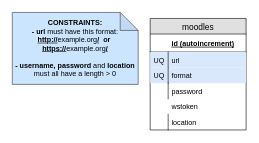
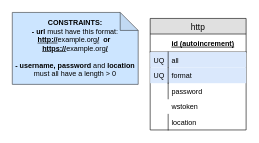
- <mxCell id="2" value="moodles" style="swimlane;fontStyle=0;childLayout=stackLayout;horizontal=1;startSize=26;fillColor=#e0e0e0;horizontalStack=0;resizeParent=1;resizeParentMax=0;resizeLast=0;collapsible=1;marginBottom=0;swimlaneFillColor=#ffffff;align=center;fontSize=14;" parent="1" vertex="1"><mxGeometry x="250" y="30" width="160" height="186" as="geometry" /></mxCell>
+ <mxCell id="2" value="http" style="swimlane;fontStyle=0;childLayout=stackLayout;horizontal=1;startSize=26;fillColor=#e0e0e0;horizontalStack=0;resizeParent=1;resizeParentMax=0;resizeLast=0;collapsible=1;marginBottom=0;swimlaneFillColor=#ffffff;align=center;fontSize=14;" parent="1" vertex="1"><mxGeometry x="250" y="30" width="160" height="186" as="geometry" /></mxCell>
- <mxCell id="4" value="url" style="shape=partialRectangle;top=0;left=0;right=0;bottom=0;align=left;verticalAlign=top;fillColor=#dae8fc;spacingLeft=34;spacingRight=4;overflow=hidden;rotatable=0;points=[[0,0.5],[1,0.5]];portConstraint=eastwest;dropTarget=0;fontSize=12;strokeColor=#6c8ebf;" parent="2" vertex="1"><mxGeometry y="56" width="160" height="26" as="geometry" /></mxCell>
+ <mxCell id="4" value="all" style="shape=partialRectangle;top=0;left=0;right=0;bottom=0;align=left;verticalAlign=top;fillColor=#dae8fc;spacingLeft=34;spacingRight=4;overflow=hidden;rotatable=0;points=[[0,0.5],[1,0.5]];portConstraint=eastwest;dropTarget=0;fontSize=12;strokeColor=#6c8ebf;" parent="2" vertex="1"><mxGeometry y="56" width="160" height="26" as="geometry" /></mxCell>
